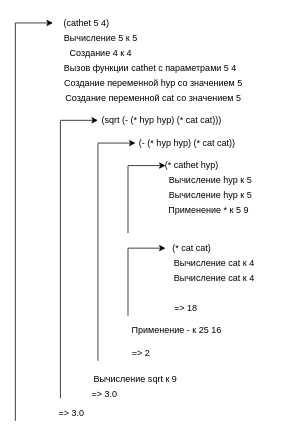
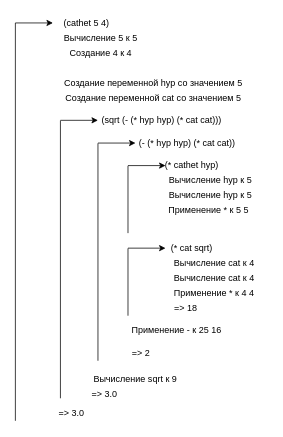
- <mxCell id="7" value="Вызов функции cathet с параметрами 5 4" style="text;html=1;strokeColor=none;fillColor=none;align=center;verticalAlign=middle;whiteSpace=wrap;rounded=0;" parent="1" vertex="1"><mxGeometry x="80" y="80" width="240" height="20" as="geometry" /></mxCell>
- <mxCell id="21" value="Применение * к 5 9" style="text;html=1;strokeColor=none;fillColor=none;align=center;verticalAlign=middle;whiteSpace=wrap;rounded=0;" parent="1" vertex="1"><mxGeometry x="200" y="270" width="155" height="20" as="geometry" /></mxCell>
+ <mxCell id="21" value="Применение * к 5 5" style="text;html=1;strokeColor=none;fillColor=none;align=center;verticalAlign=middle;whiteSpace=wrap;rounded=0;" parent="1" vertex="1"><mxGeometry x="200" y="270" width="155" height="20" as="geometry" /></mxCell>
- <mxCell id="24" value="(* cat cat)" style="text;html=1;strokeColor=none;fillColor=none;align=center;verticalAlign=middle;whiteSpace=wrap;rounded=0;" parent="1" vertex="1"><mxGeometry x="190" y="320" width="130" height="20" as="geometry" /></mxCell>
+ <mxCell id="24" value="(* cat sqrt)" style="text;html=1;strokeColor=none;fillColor=none;align=center;verticalAlign=middle;whiteSpace=wrap;rounded=0;" parent="1" vertex="1"><mxGeometry x="190" y="320" width="130" height="20" as="geometry" /></mxCell>
+ <mxCell id="33" value="Применение * к 4 4" style="text;html=1;strokeColor=none;fillColor=none;align=center;verticalAlign=middle;whiteSpace=wrap;rounded=0;" vertex="1" parent="1"><mxGeometry x="230" y="380" width="110" height="20" as="geometry" /></mxCell>
